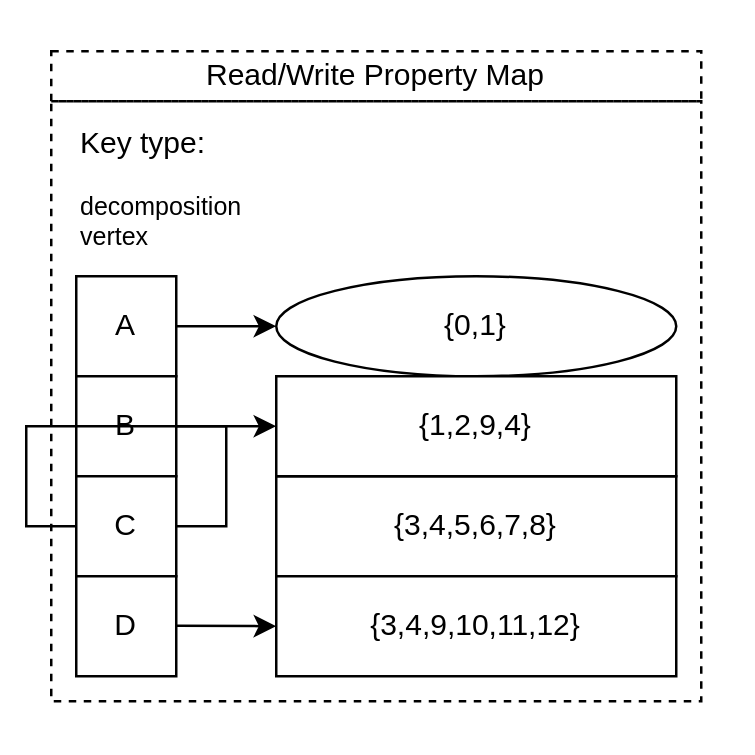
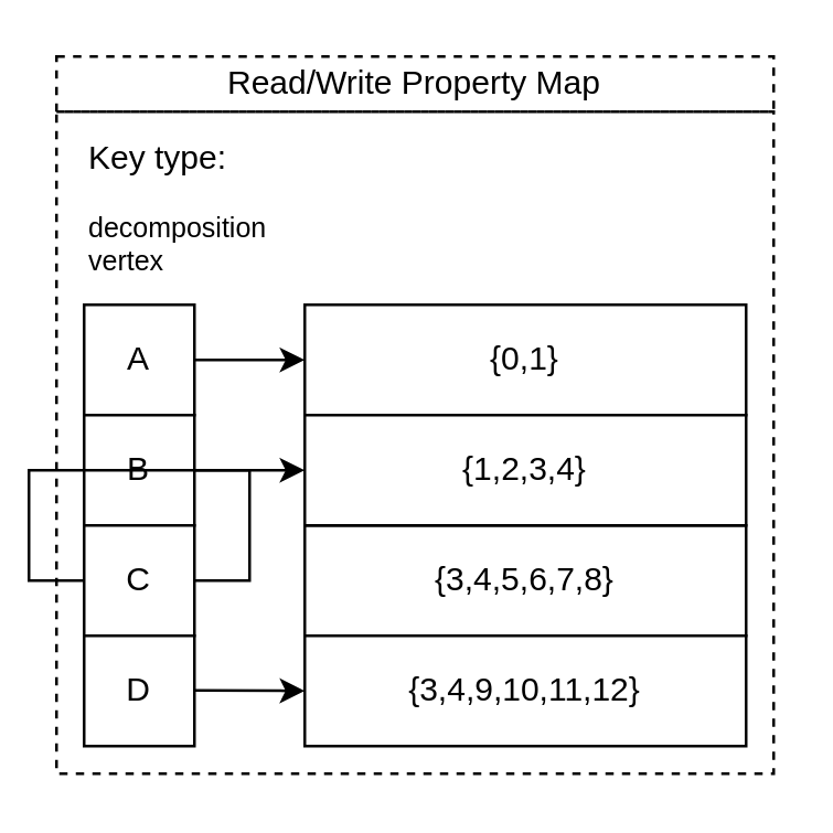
- <mxCell id="10" value="{0,1}" style="ellipse;whiteSpace=wrap;html=1;" vertex="1" parent="1"><mxGeometry x="110" y="110" width="160" height="40" as="geometry" /></mxCell>
+ <mxCell id="10" value="{0,1}" style="rounded=0;whiteSpace=wrap;html=1;" vertex="1" parent="1"><mxGeometry x="110" y="110" width="160" height="40" as="geometry" /></mxCell>
- <mxCell id="12" value="{1,2,9,4}" style="rounded=0;whiteSpace=wrap;html=1;" vertex="1" parent="1"><mxGeometry x="110" y="150" width="160" height="40" as="geometry" /></mxCell>
+ <mxCell id="12" value="{1,2,3,4}" style="rounded=0;whiteSpace=wrap;html=1;" vertex="1" parent="1"><mxGeometry x="110" y="150" width="160" height="40" as="geometry" /></mxCell>
